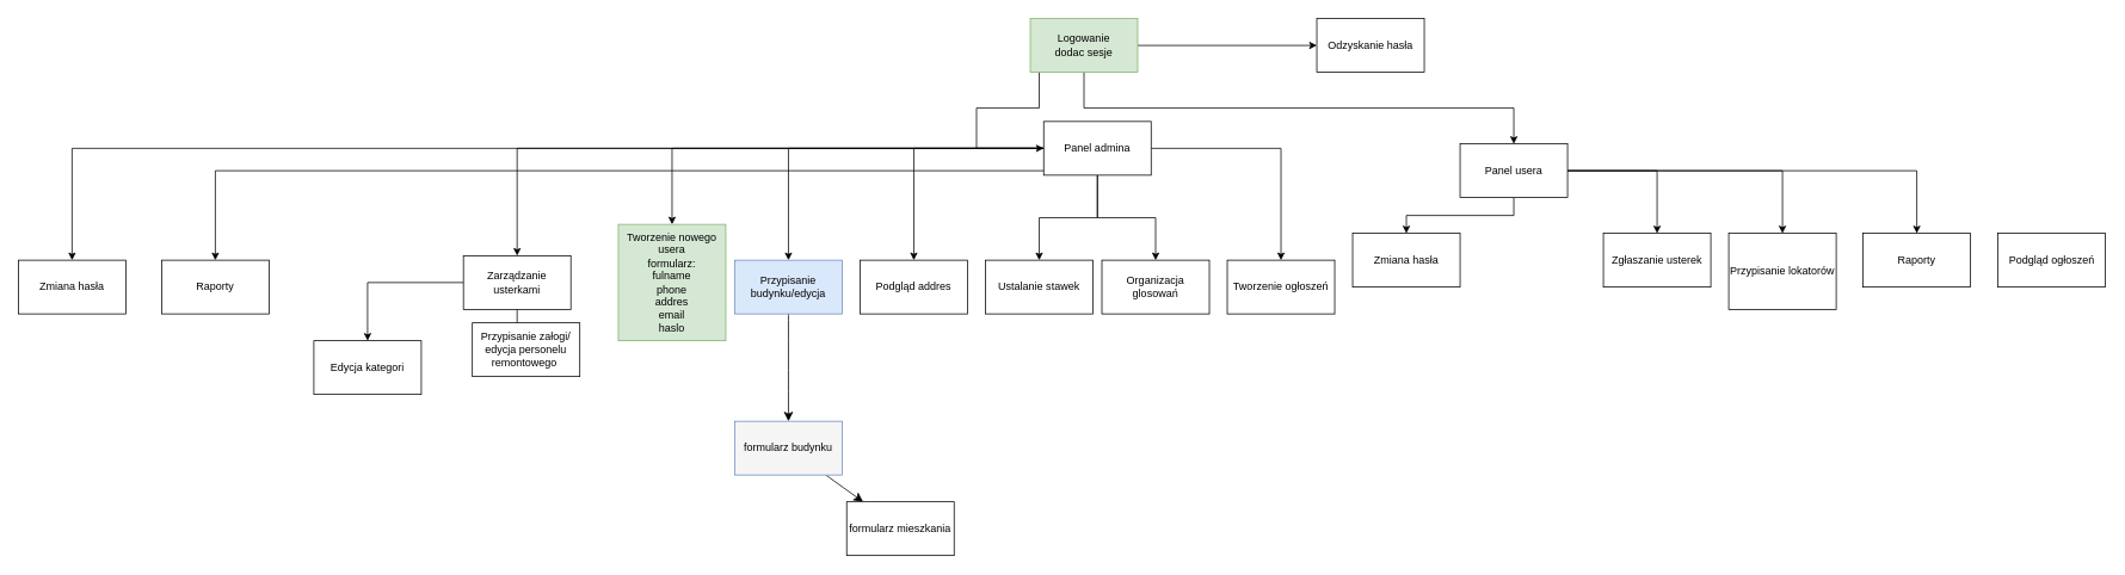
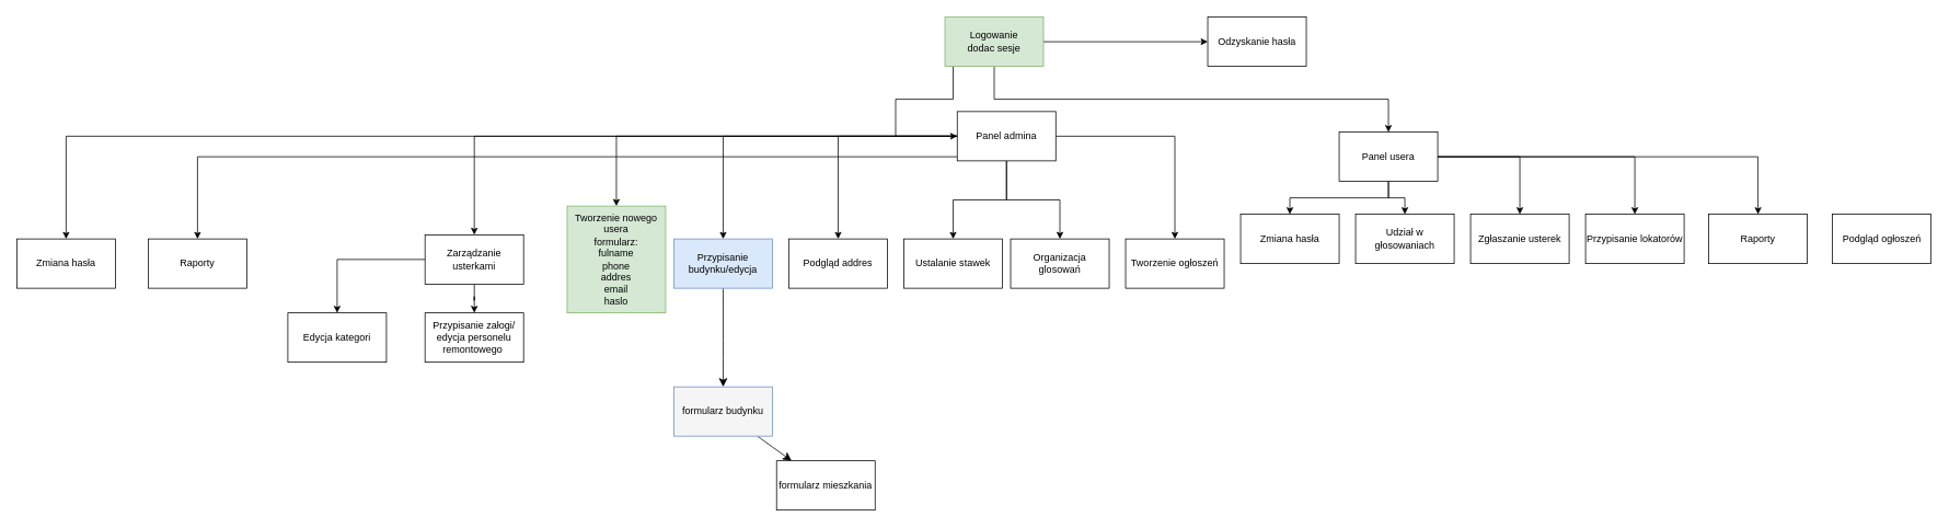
+ <mxCell id="18" style="edgeStyle=orthogonalEdgeStyle;rounded=0;orthogonalLoop=1;jettySize=auto;html=1;" parent="1" source="22" target="38" edge="1"><mxGeometry relative="1" as="geometry" /></mxCell>
+ <mxCell id="38" value="Udział w głosowaniach" style="rounded=0;whiteSpace=wrap;html=1;" parent="1" vertex="1"><mxGeometry x="1650" y="260" width="120" height="60" as="geometry" /></mxCell>
- <mxCell id="40" value="Przypisanie lokatorów" style="rounded=0;whiteSpace=wrap;html=1;" parent="1" vertex="1"><mxGeometry x="1930" y="260" width="120" height="85" as="geometry" /></mxCell>
+ <mxCell id="40" value="Przypisanie lokatorów" style="rounded=0;whiteSpace=wrap;html=1;" parent="1" vertex="1"><mxGeometry x="1930" y="260" width="120" height="60" as="geometry" /></mxCell>
- <mxCell id="33" value="Przypisanie załogi/&lt;br&gt;edycja personelu remontowego&amp;nbsp;" style="rounded=0;whiteSpace=wrap;html=1;" parent="1" vertex="1"><mxGeometry x="527" y="360" width="120" height="60" as="geometry" /></mxCell>
+ <mxCell id="33" value="Przypisanie załogi/&lt;br&gt;edycja personelu remontowego&amp;nbsp;" style="rounded=0;whiteSpace=wrap;html=1;" parent="1" vertex="1"><mxGeometry x="517" y="380" width="120" height="60" as="geometry" /></mxCell>
